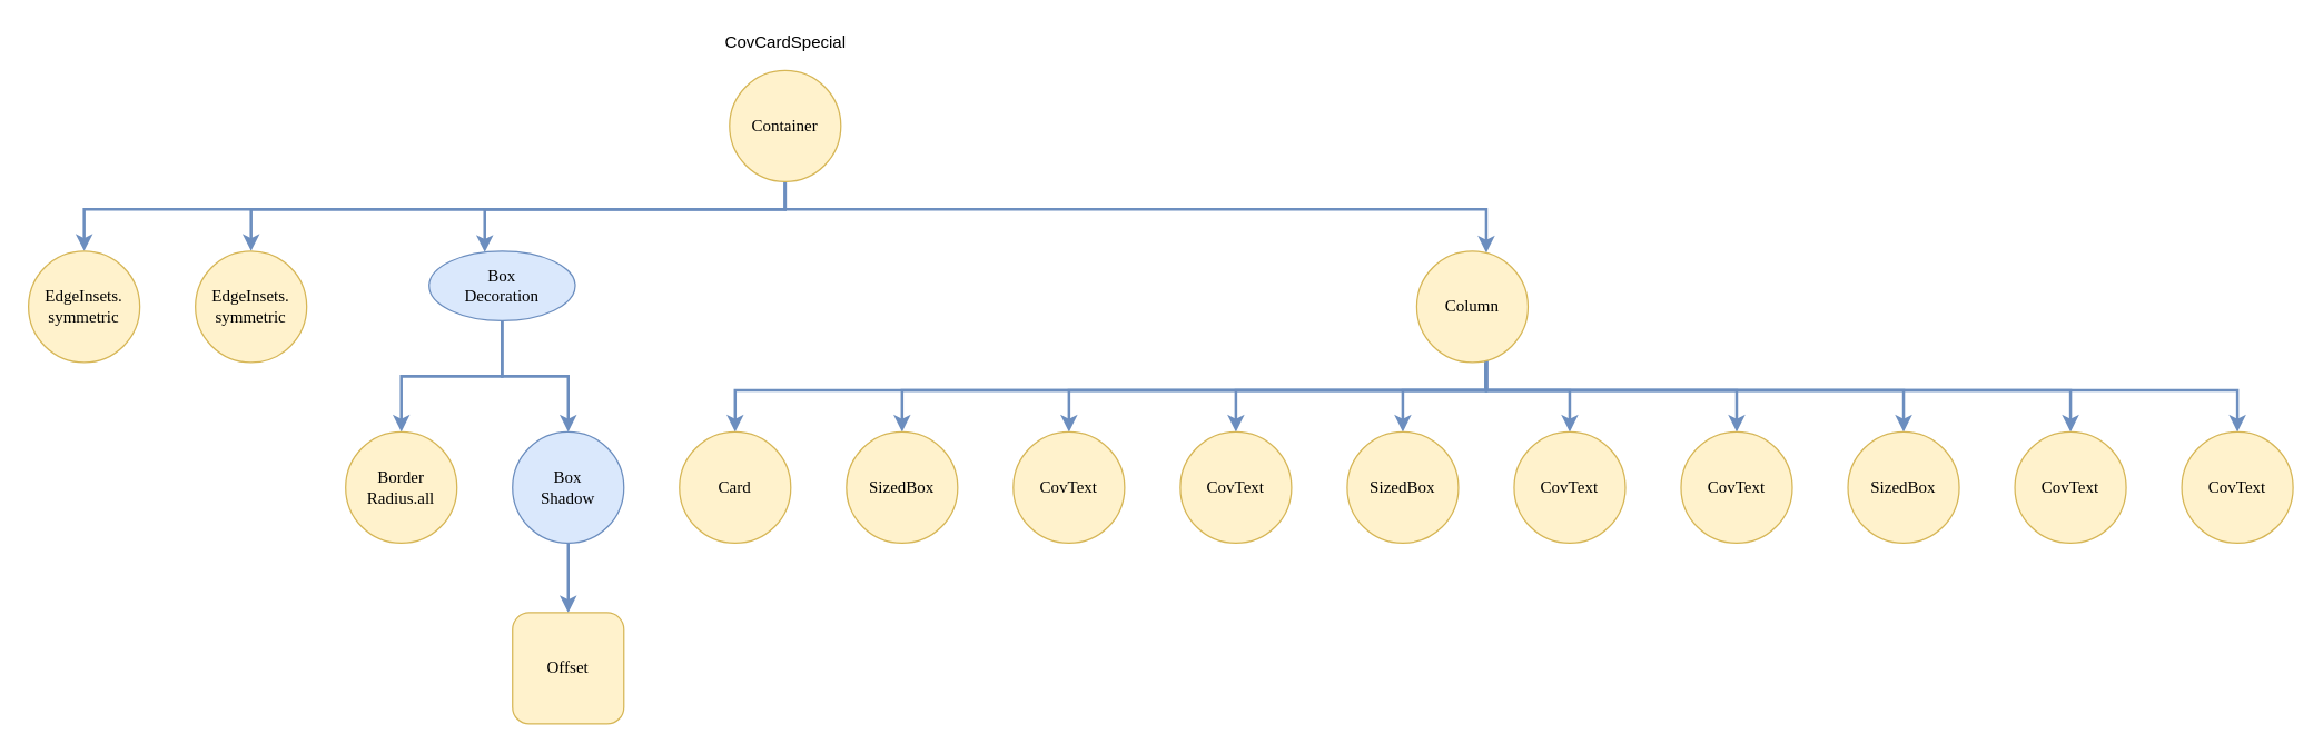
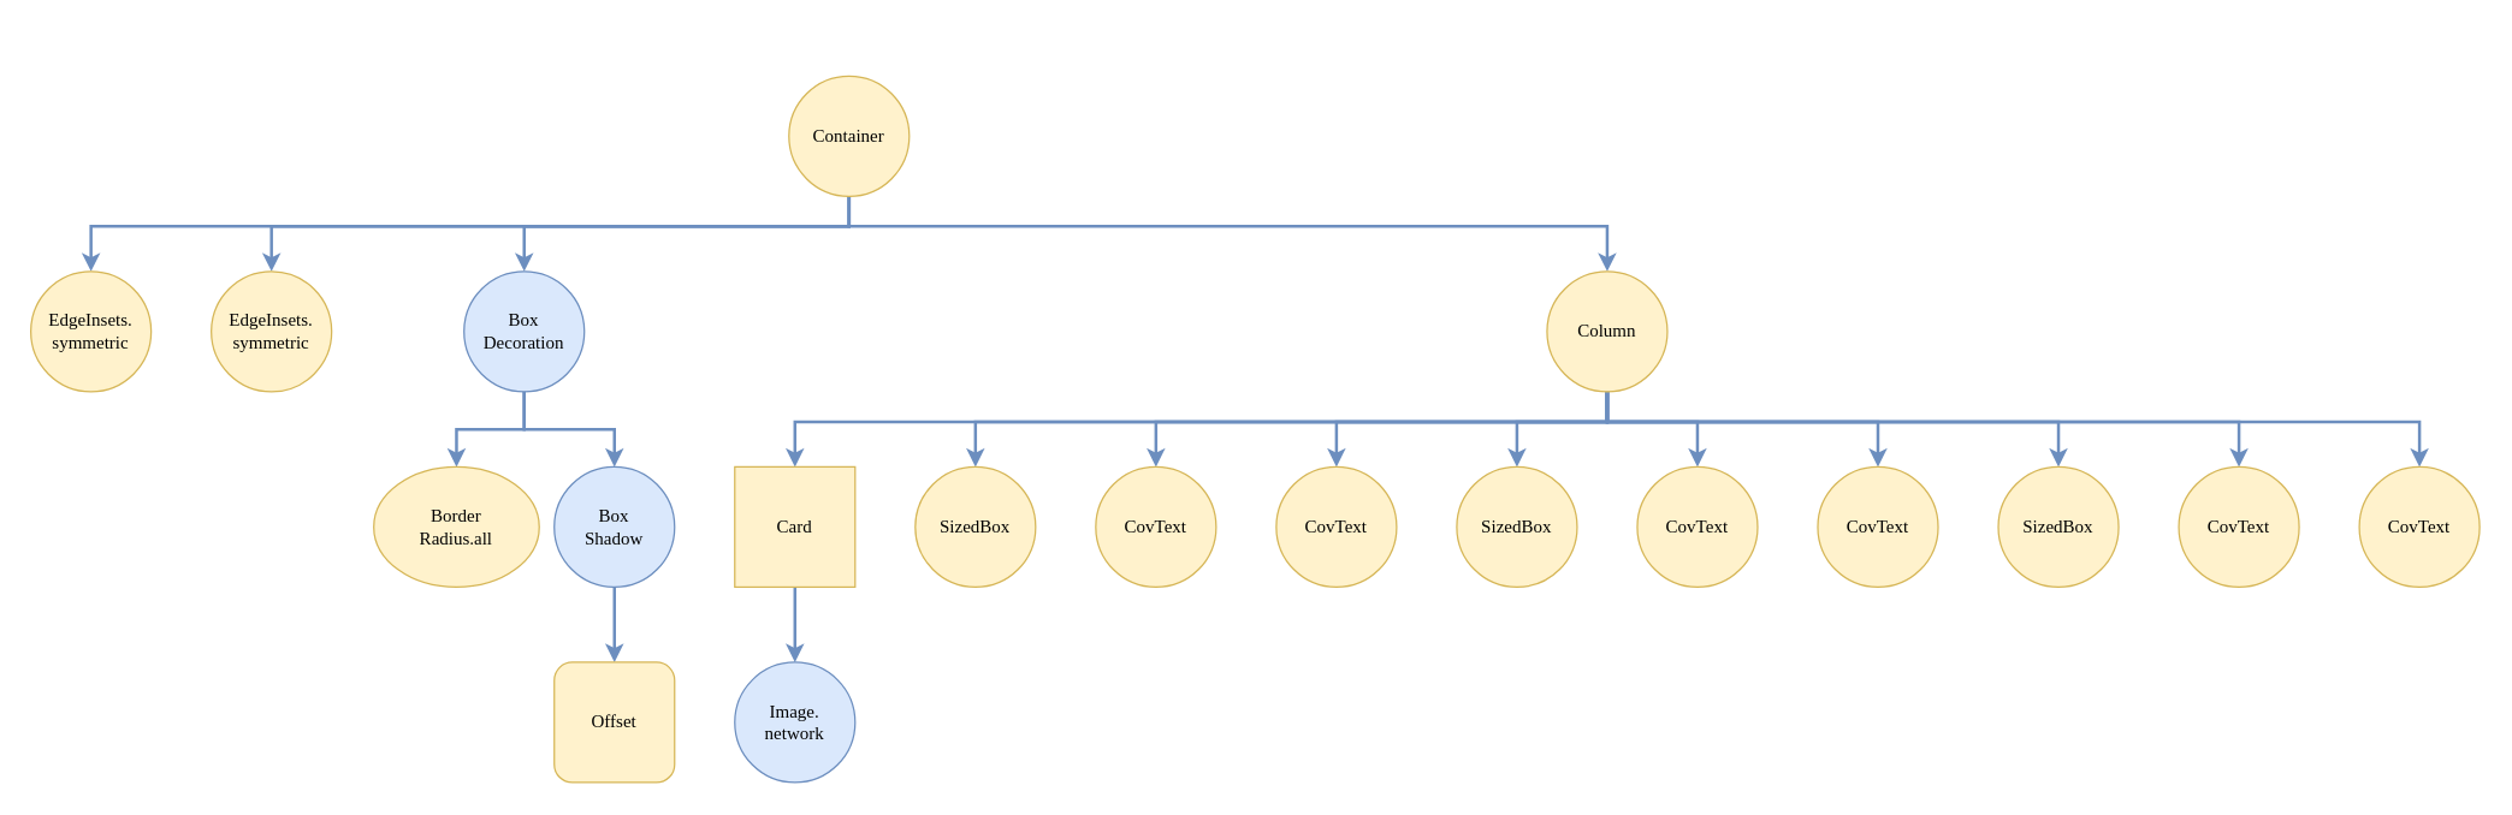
- <mxCell id="29" value="CovCardSpecial" style="text;html=1;align=center;verticalAlign=middle;resizable=0;points=[];autosize=1;" vertex="1" parent="1"><mxGeometry x="514" y="20" width="100" height="20" as="geometry" /></mxCell>
- <mxCell id="11" value="Box&lt;br&gt;Decoration" style="ellipse;whiteSpace=wrap;html=1;aspect=fixed;fontFamily=Verdana;fillColor=#dae8fc;strokeColor=#6c8ebf;" vertex="1" parent="1"><mxGeometry x="308" y="180" width="105" height="50" as="geometry" /></mxCell>
+ <mxCell id="11" value="Box&lt;br&gt;Decoration" style="ellipse;whiteSpace=wrap;html=1;aspect=fixed;fontFamily=Verdana;fillColor=#dae8fc;strokeColor=#6c8ebf;" vertex="1" parent="1"><mxGeometry x="308" y="180" width="80" height="80" as="geometry" /></mxCell>
- <mxCell id="26" value="Column" style="ellipse;whiteSpace=wrap;html=1;aspect=fixed;fontFamily=Verdana;fillColor=#fff2cc;strokeColor=#d6b656;" vertex="1" parent="1"><mxGeometry x="1018" y="180" width="80" height="80" as="geometry" /></mxCell>
+ <mxCell id="26" value="Column" style="ellipse;whiteSpace=wrap;html=1;aspect=fixed;fontFamily=Verdana;fillColor=#fff2cc;strokeColor=#d6b656;" vertex="1" parent="1"><mxGeometry x="1028" y="180" width="80" height="80" as="geometry" /></mxCell>
- <mxCell id="12" value="Border&lt;br&gt;Radius.all" style="ellipse;whiteSpace=wrap;html=1;aspect=fixed;fontFamily=Verdana;fillColor=#fff2cc;strokeColor=#d6b656;" vertex="1" parent="1"><mxGeometry x="248" y="310" width="80" height="80" as="geometry" /></mxCell>
+ <mxCell id="12" value="Border&lt;br&gt;Radius.all" style="ellipse;whiteSpace=wrap;html=1;aspect=fixed;fontFamily=Verdana;fillColor=#fff2cc;strokeColor=#d6b656;" vertex="1" parent="1"><mxGeometry x="248" y="310" width="110" height="80" as="geometry" /></mxCell>
- <mxCell id="28" value="Card" style="ellipse;whiteSpace=wrap;html=1;aspect=fixed;fontFamily=Verdana;fillColor=#fff2cc;strokeColor=#d6b656;" vertex="1" parent="1"><mxGeometry x="488" y="310" width="80" height="80" as="geometry" /></mxCell>
+ <mxCell id="28" value="Card" style="whiteSpace=wrap;html=1;aspect=fixed;fontFamily=Verdana;fillColor=#fff2cc;strokeColor=#d6b656;rounded=0;" vertex="1" parent="1"><mxGeometry x="488" y="310" width="80" height="80" as="geometry" /></mxCell>
+ <mxCell id="27" style="edgeStyle=orthogonalEdgeStyle;rounded=0;orthogonalLoop=1;jettySize=auto;html=1;fillColor=#dae8fc;strokeColor=#6c8ebf;strokeWidth=2;" edge="1" parent="1" source="28" target="30"><mxGeometry relative="1" as="geometry" /></mxCell>
+ <mxCell id="30" value="Image.&lt;br&gt;network" style="ellipse;whiteSpace=wrap;html=1;aspect=fixed;fontFamily=Verdana;fillColor=#dae8fc;strokeColor=#6c8ebf;" vertex="1" parent="1"><mxGeometry x="488" y="440" width="80" height="80" as="geometry" /></mxCell>
